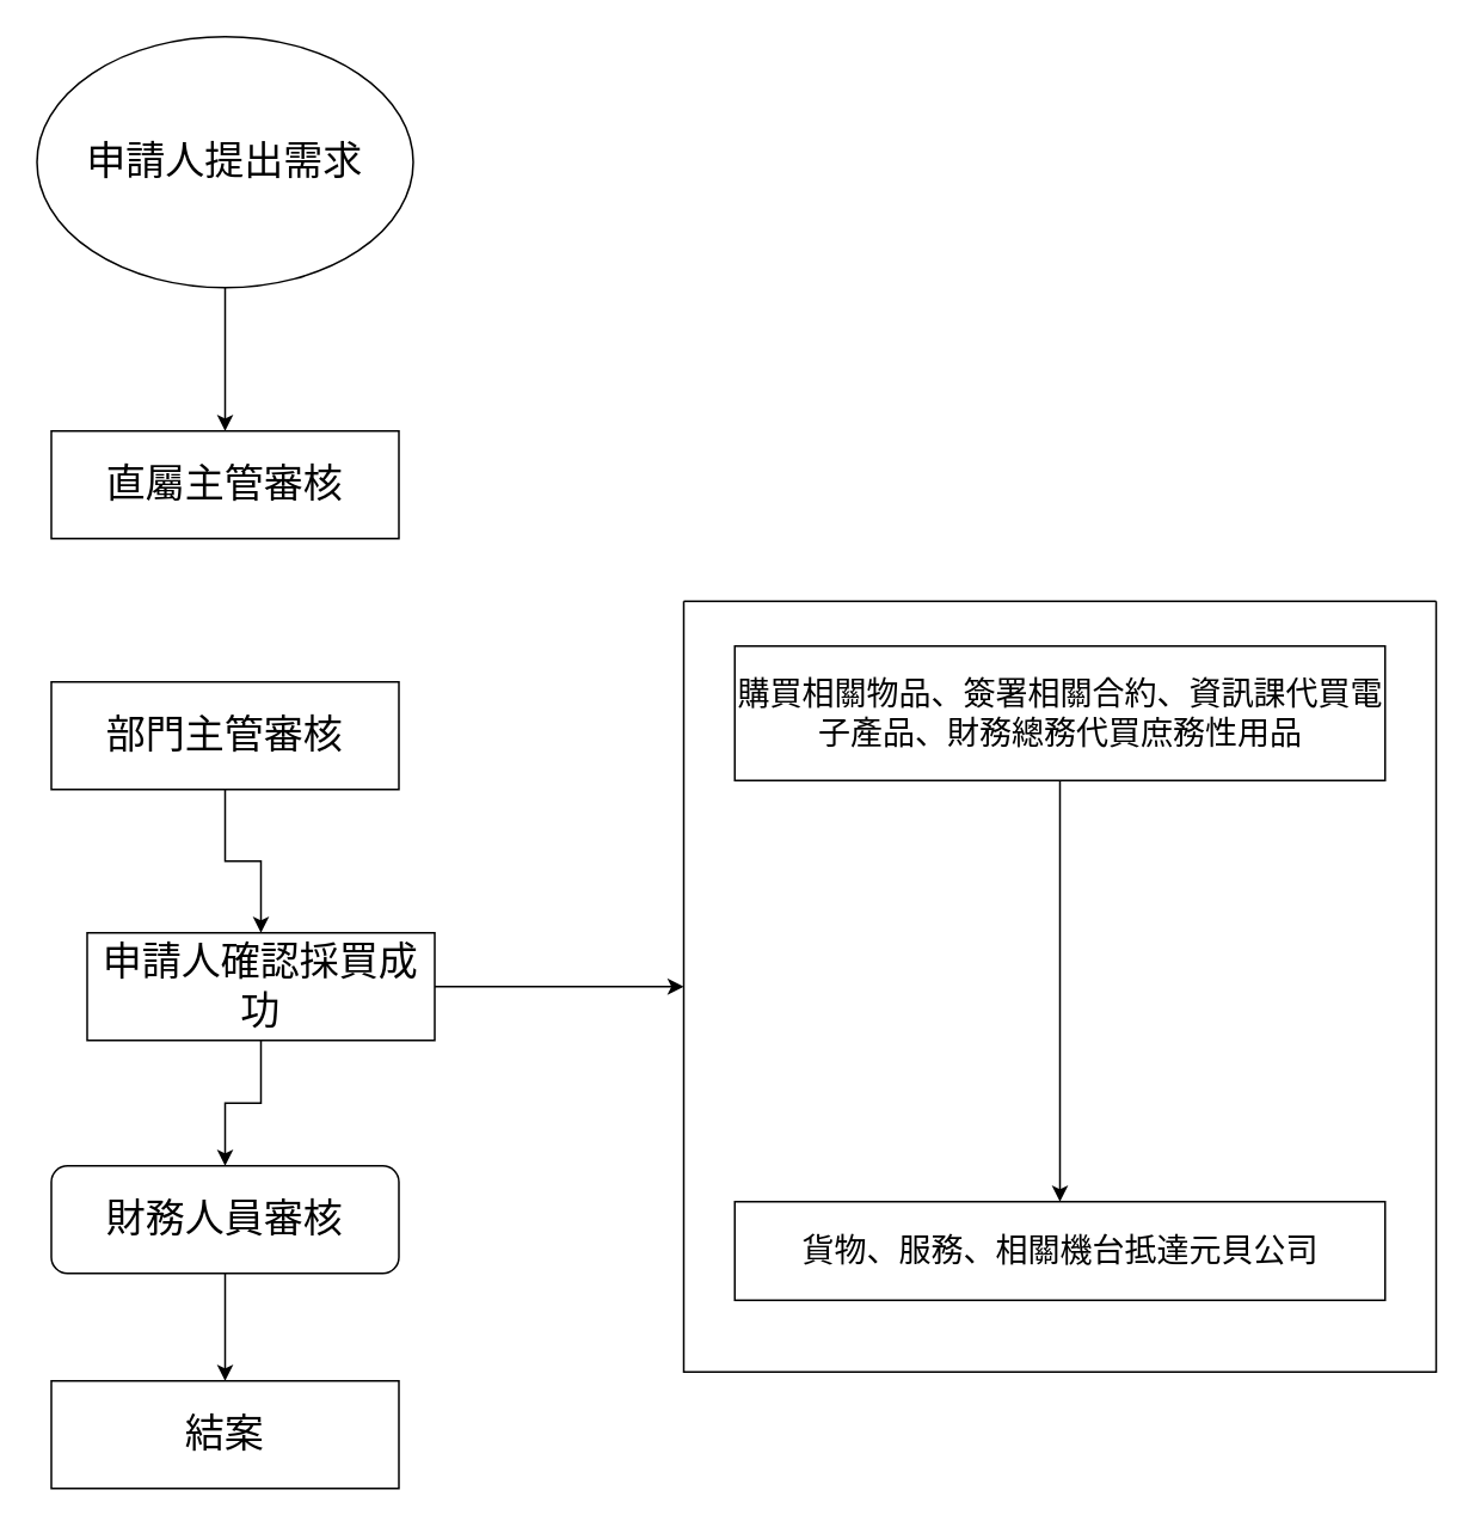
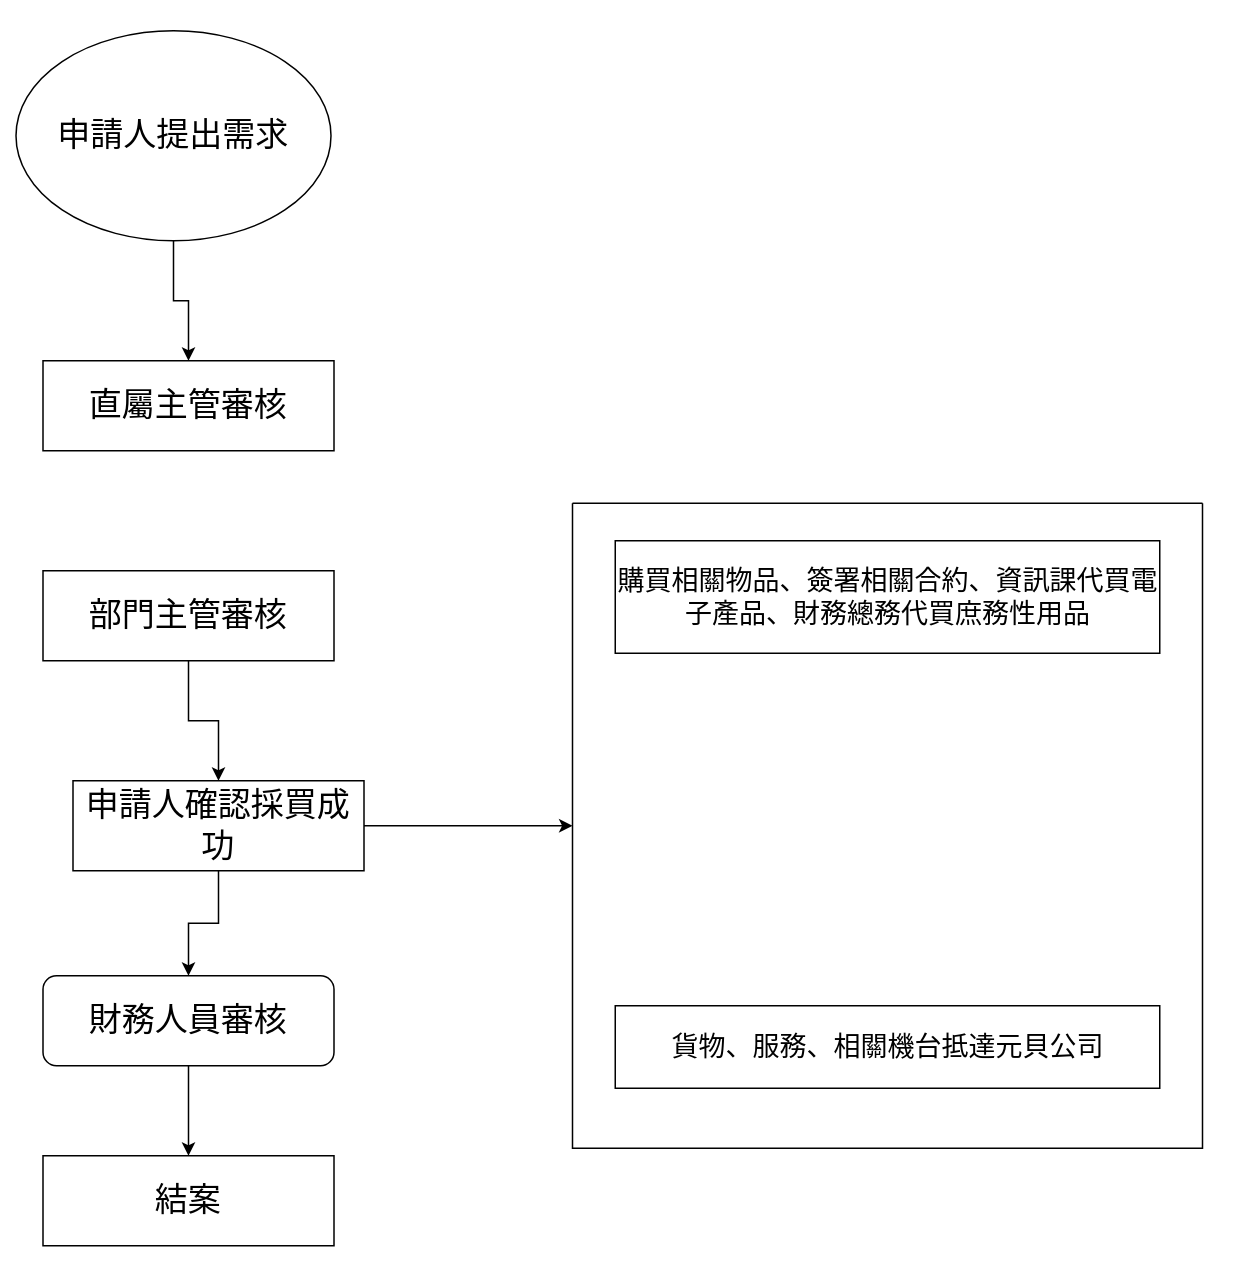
- <mxCell id="3" value="申請人提出需求" style="ellipse;whiteSpace=wrap;html=1;fontSize=22;" vertex="1" parent="1"><mxGeometry x="20" y="20" width="210" height="140" as="geometry" /></mxCell>
+ <mxCell id="3" value="申請人提出需求" style="ellipse;whiteSpace=wrap;html=1;fontSize=22;" vertex="1" parent="1"><mxGeometry x="10" y="20" width="210" height="140" as="geometry" /></mxCell>
- <mxCell id="14" value="" style="edgeStyle=orthogonalEdgeStyle;rounded=0;orthogonalLoop=1;jettySize=auto;html=1;" edge="1" parent="13" source="15" target="16"><mxGeometry relative="1" as="geometry" /></mxCell>
